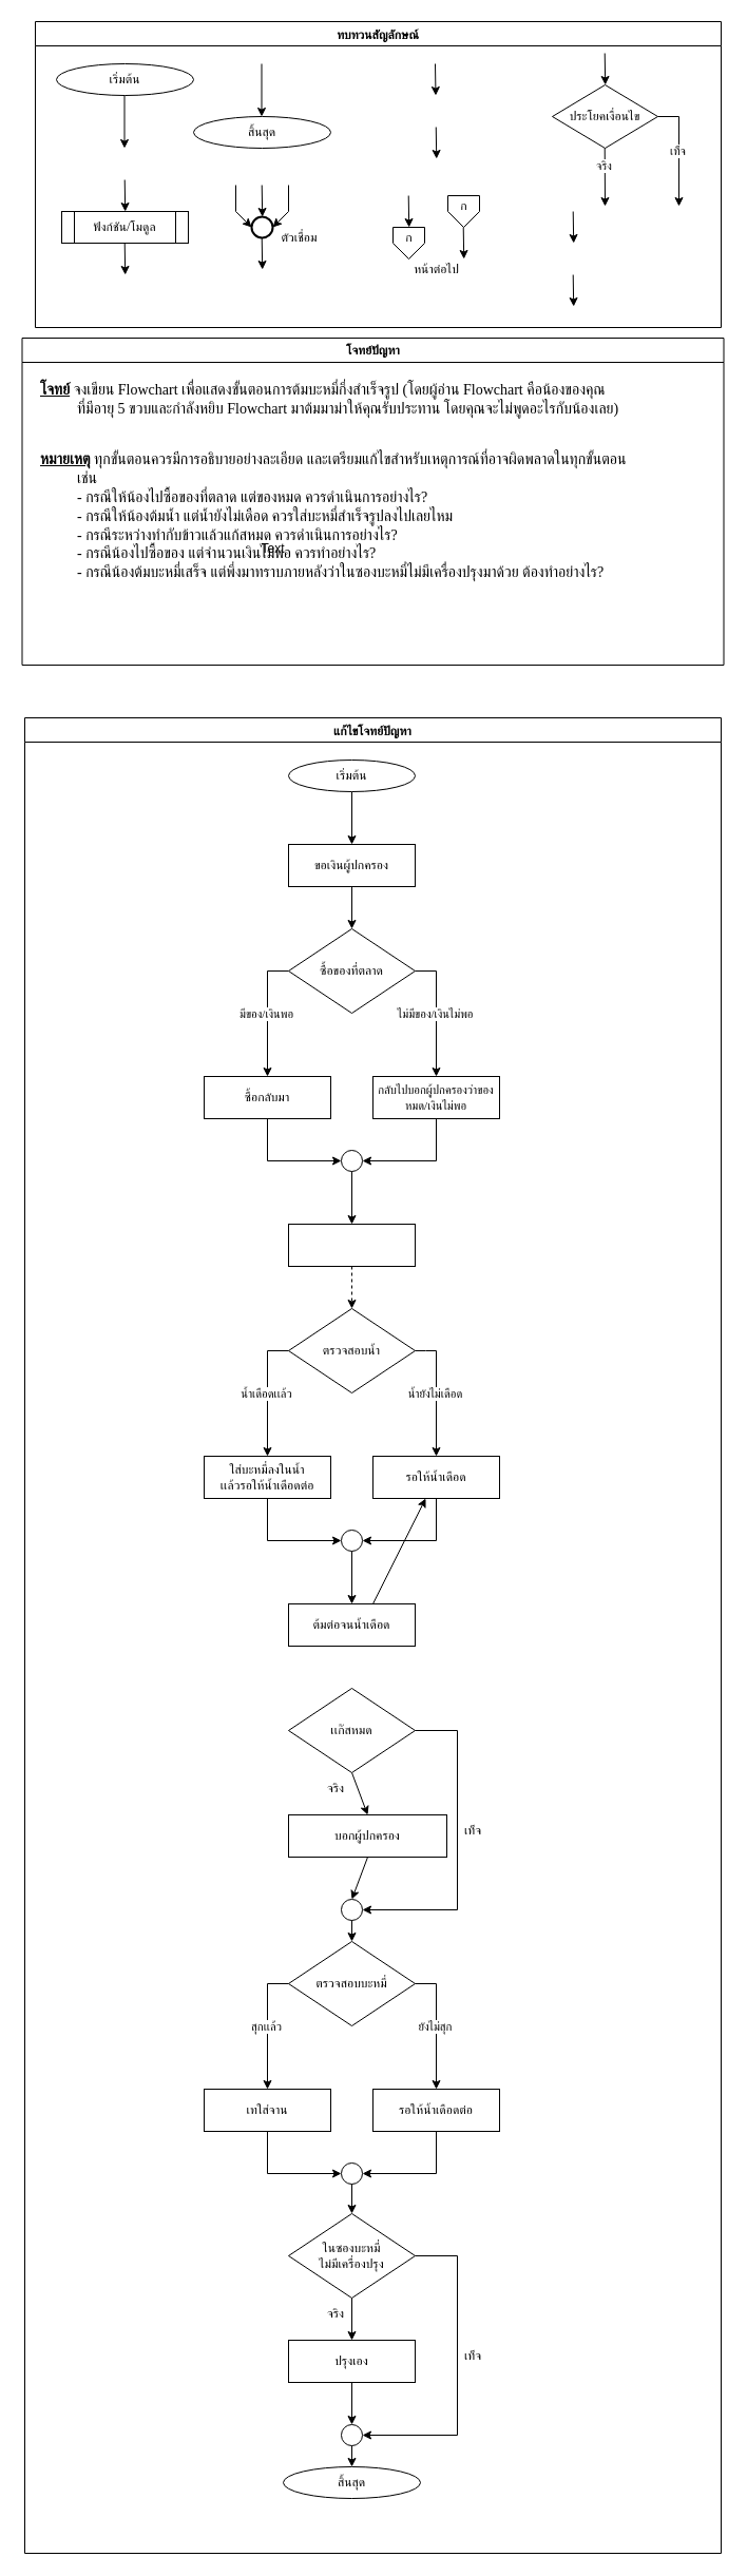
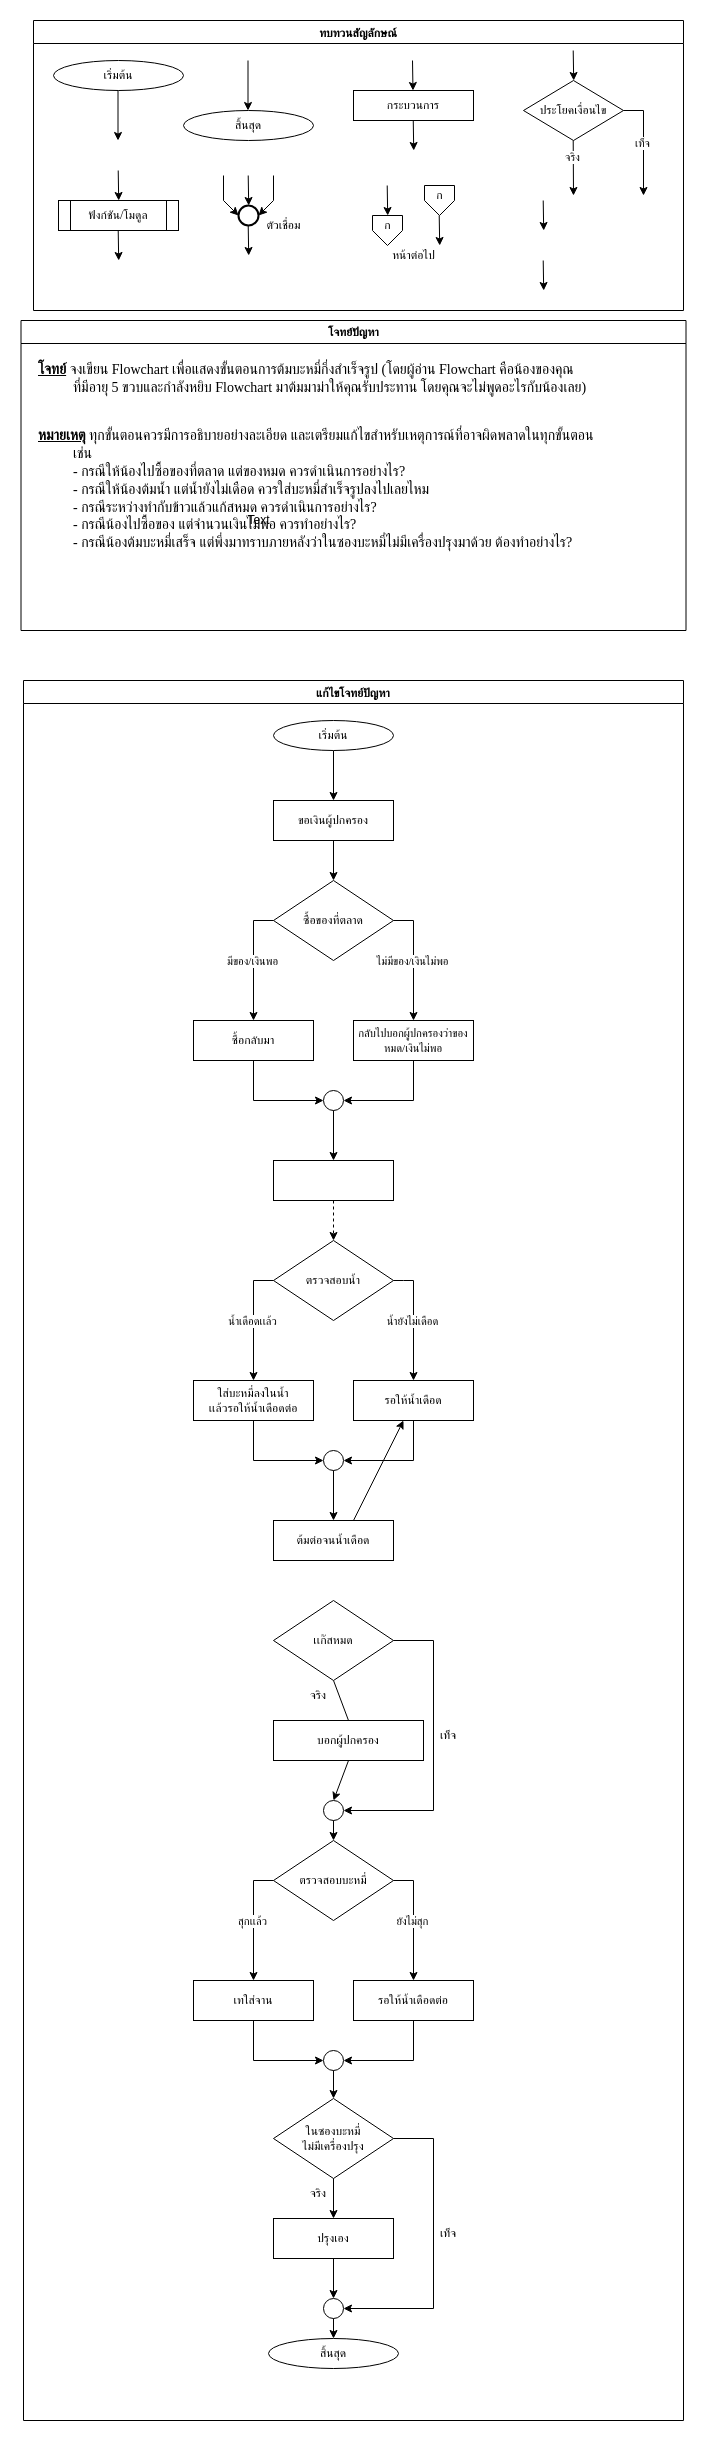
+ <mxCell id="7" value="กระบวนการ" style="rounded=0;whiteSpace=wrap;html=1;fontFamily=Sarabun;fontSource=https%3A%2F%2Ffonts.googleapis.com%2Fcss%3Ffamily%3DSarabun;" parent="2" vertex="1"><mxGeometry x="320" y="70" width="120" height="30" as="geometry" /></mxCell>
- <mxCell id="79" style="edgeStyle=none;html=1;exitX=0.5;exitY=1;exitDx=0;exitDy=0;entryX=0.5;entryY=0;entryDx=0;entryDy=0;fontSize=12;" edge="1" parent="34" source="80" target="82"><mxGeometry relative="1" as="geometry" /></mxCell>
+ <mxCell id="79" style="edgeStyle=none;html=1;exitX=0.5;exitY=1;exitDx=0;exitDy=0;entryX=0.5;entryY=0;entryDx=0;entryDy=0;fontSize=12;endArrow=none;" edge="1" parent="34" source="80" target="82"><mxGeometry relative="1" as="geometry" /></mxCell>
